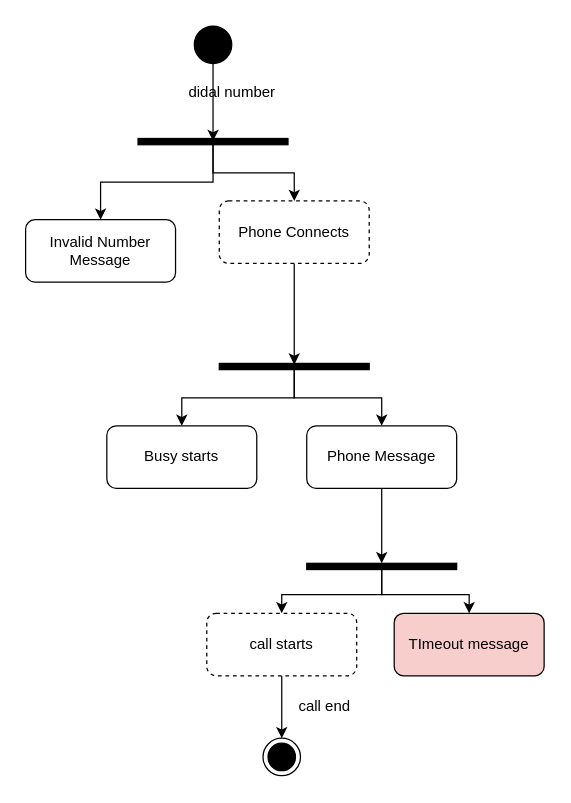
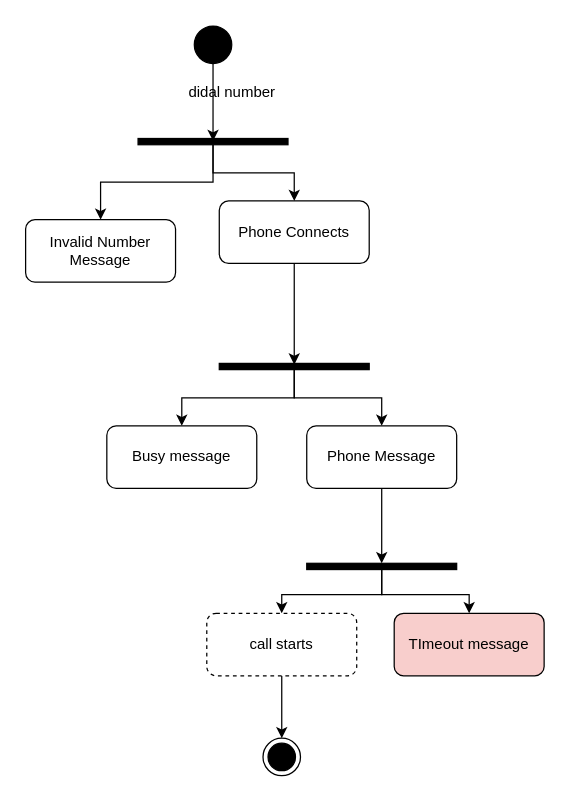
- <mxCell id="9" value="Phone Connects" style="rounded=1;whiteSpace=wrap;html=1;dashed=1;" vertex="1" parent="1"><mxGeometry x="175" y="160" width="120" height="50" as="geometry" /></mxCell>
+ <mxCell id="9" value="Phone Connects" style="rounded=1;whiteSpace=wrap;html=1;" vertex="1" parent="1"><mxGeometry x="175" y="160" width="120" height="50" as="geometry" /></mxCell>
- <mxCell id="14" value="Busy starts" style="rounded=1;whiteSpace=wrap;html=1;" vertex="1" parent="1"><mxGeometry x="85" y="340" width="120" height="50" as="geometry" /></mxCell>
+ <mxCell id="14" value="Busy message" style="rounded=1;whiteSpace=wrap;html=1;" vertex="1" parent="1"><mxGeometry x="85" y="340" width="120" height="50" as="geometry" /></mxCell>
- <mxCell id="24" value="call end" style="text;html=1;align=center;verticalAlign=middle;resizable=0;points=[];autosize=1;strokeColor=none;fillColor=none;" vertex="1" parent="1"><mxGeometry x="229" y="550" width="60" height="30" as="geometry" /></mxCell>
